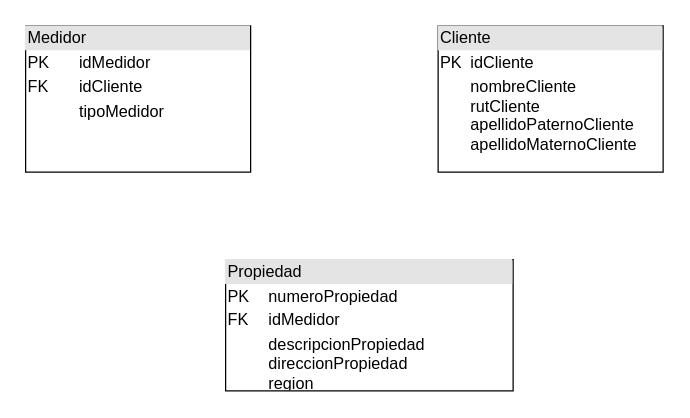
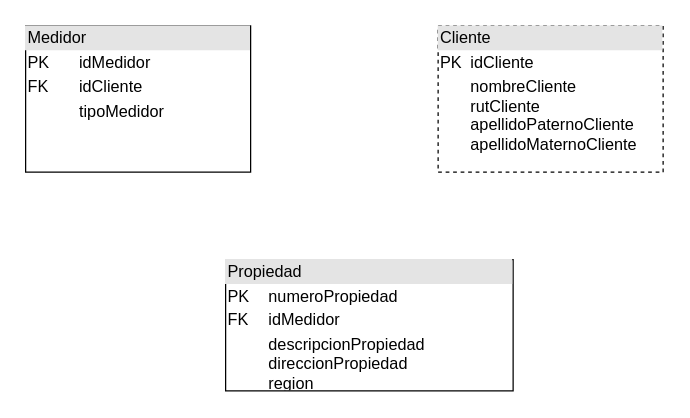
- <mxCell id="3" value="&lt;div style=&quot;box-sizing: border-box ; width: 100% ; background: #e4e4e4 ; padding: 2px&quot;&gt;Cliente&lt;br&gt;&lt;/div&gt;&lt;table style=&quot;width: 100% ; font-size: 1em&quot; cellspacing=&quot;0&quot; cellpadding=&quot;2&quot;&gt;&lt;tbody&gt;&lt;tr&gt;&lt;td&gt;PK&lt;/td&gt;&lt;td&gt;idCliente&lt;br&gt;&lt;/td&gt;&lt;/tr&gt;&lt;tr&gt;&lt;td&gt;&lt;br&gt;&lt;/td&gt;&lt;td&gt;nombreCliente&lt;br&gt;rutCliente&lt;br&gt;apellidoPaternoCliente&lt;br&gt;apellidoMaternoCliente&lt;br&gt;&lt;/td&gt;&lt;/tr&gt;&lt;tr&gt;&lt;td&gt;&lt;br&gt;&lt;/td&gt;&lt;td&gt;&lt;br&gt;&lt;/td&gt;&lt;/tr&gt;&lt;/tbody&gt;&lt;/table&gt;" style="verticalAlign=top;align=left;overflow=fill;html=1;fontSize=13;" vertex="1" parent="1"><mxGeometry x="350" y="20" width="180" height="117" as="geometry" /></mxCell>
+ <mxCell id="3" value="&lt;div style=&quot;box-sizing: border-box ; width: 100% ; background: #e4e4e4 ; padding: 2px&quot;&gt;Cliente&lt;br&gt;&lt;/div&gt;&lt;table style=&quot;width: 100% ; font-size: 1em&quot; cellspacing=&quot;0&quot; cellpadding=&quot;2&quot;&gt;&lt;tbody&gt;&lt;tr&gt;&lt;td&gt;PK&lt;/td&gt;&lt;td&gt;idCliente&lt;br&gt;&lt;/td&gt;&lt;/tr&gt;&lt;tr&gt;&lt;td&gt;&lt;br&gt;&lt;/td&gt;&lt;td&gt;nombreCliente&lt;br&gt;rutCliente&lt;br&gt;apellidoPaternoCliente&lt;br&gt;apellidoMaternoCliente&lt;br&gt;&lt;/td&gt;&lt;/tr&gt;&lt;tr&gt;&lt;td&gt;&lt;br&gt;&lt;/td&gt;&lt;td&gt;&lt;br&gt;&lt;/td&gt;&lt;/tr&gt;&lt;/tbody&gt;&lt;/table&gt;" style="verticalAlign=top;align=left;overflow=fill;html=1;fontSize=13;dashed=1;" vertex="1" parent="1"><mxGeometry x="350" y="20" width="180" height="117" as="geometry" /></mxCell>
